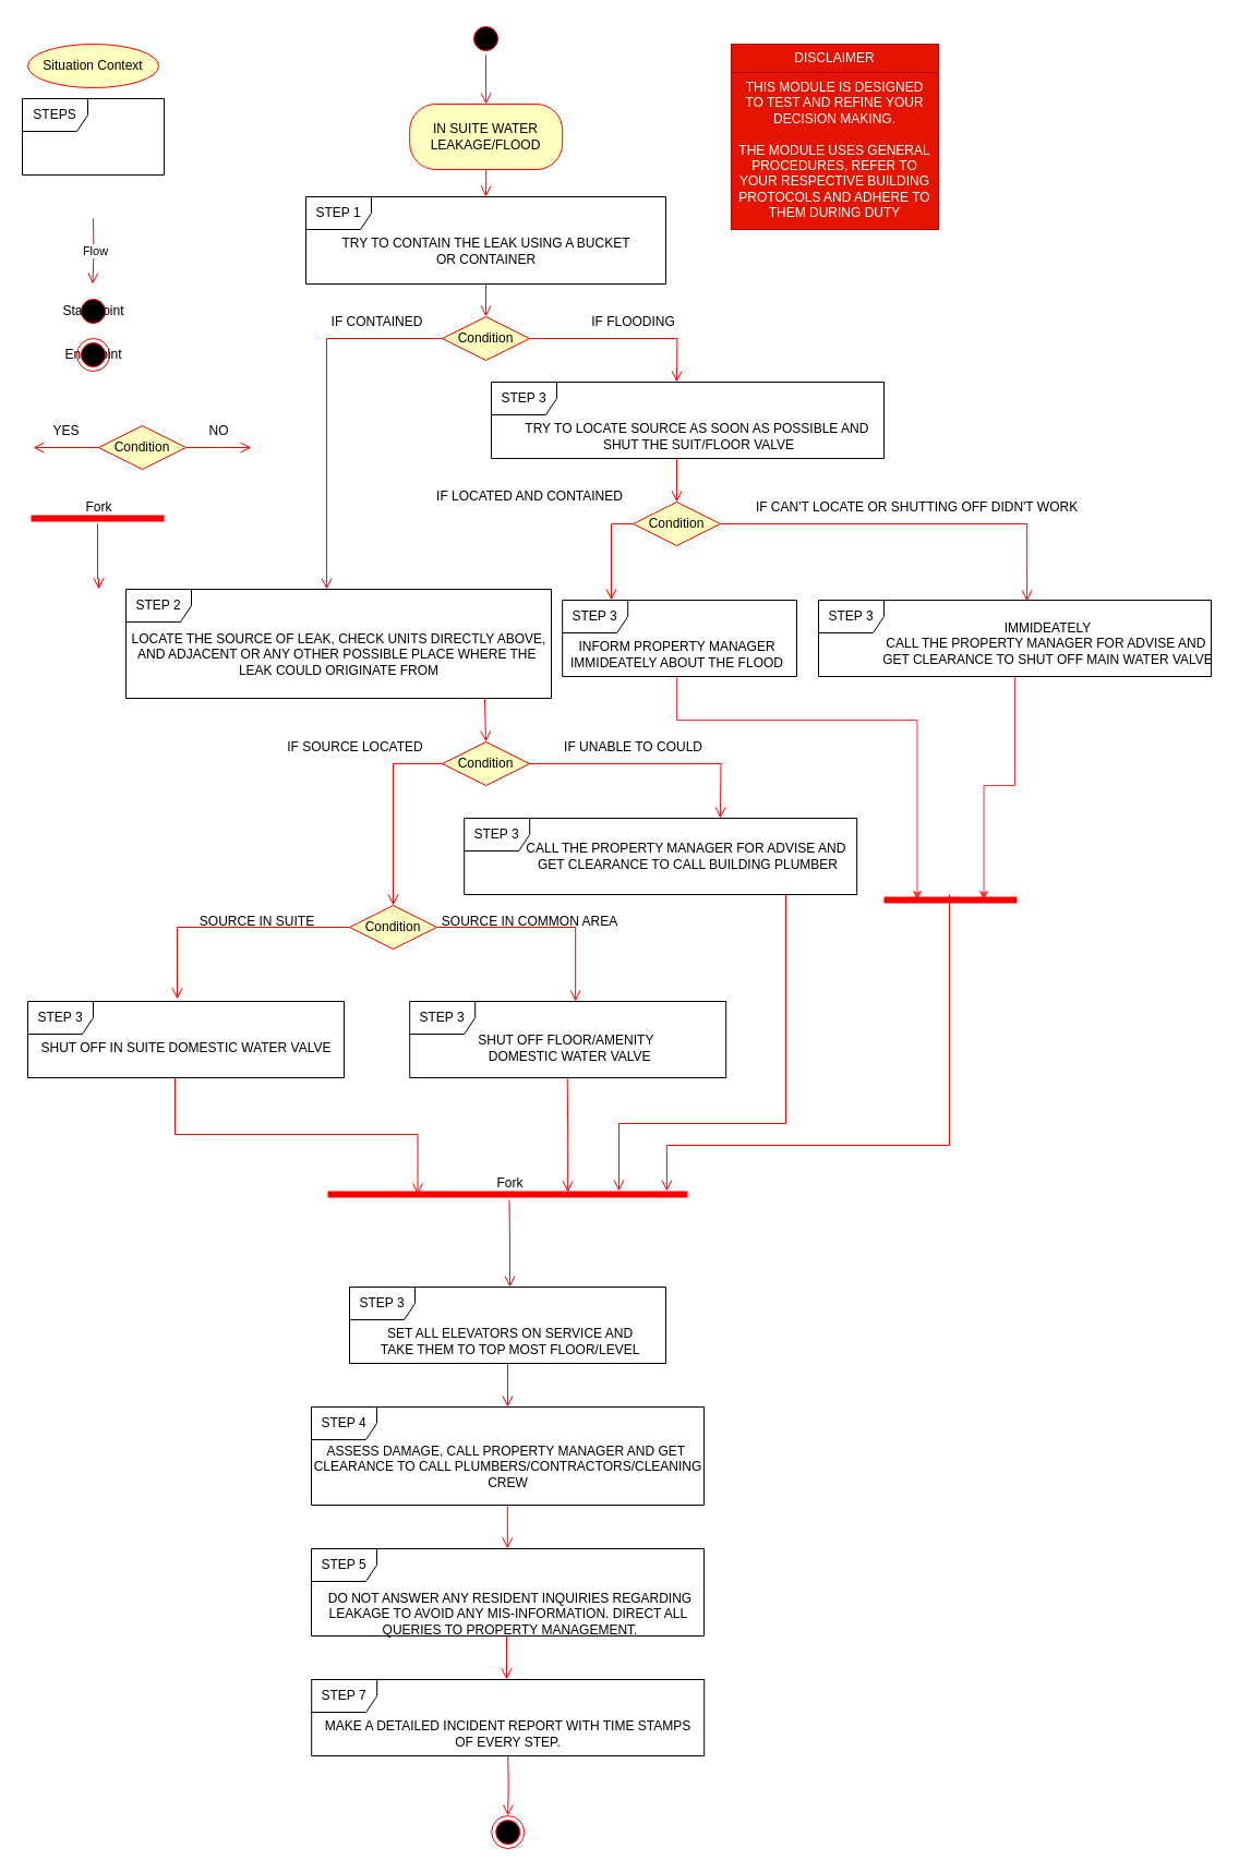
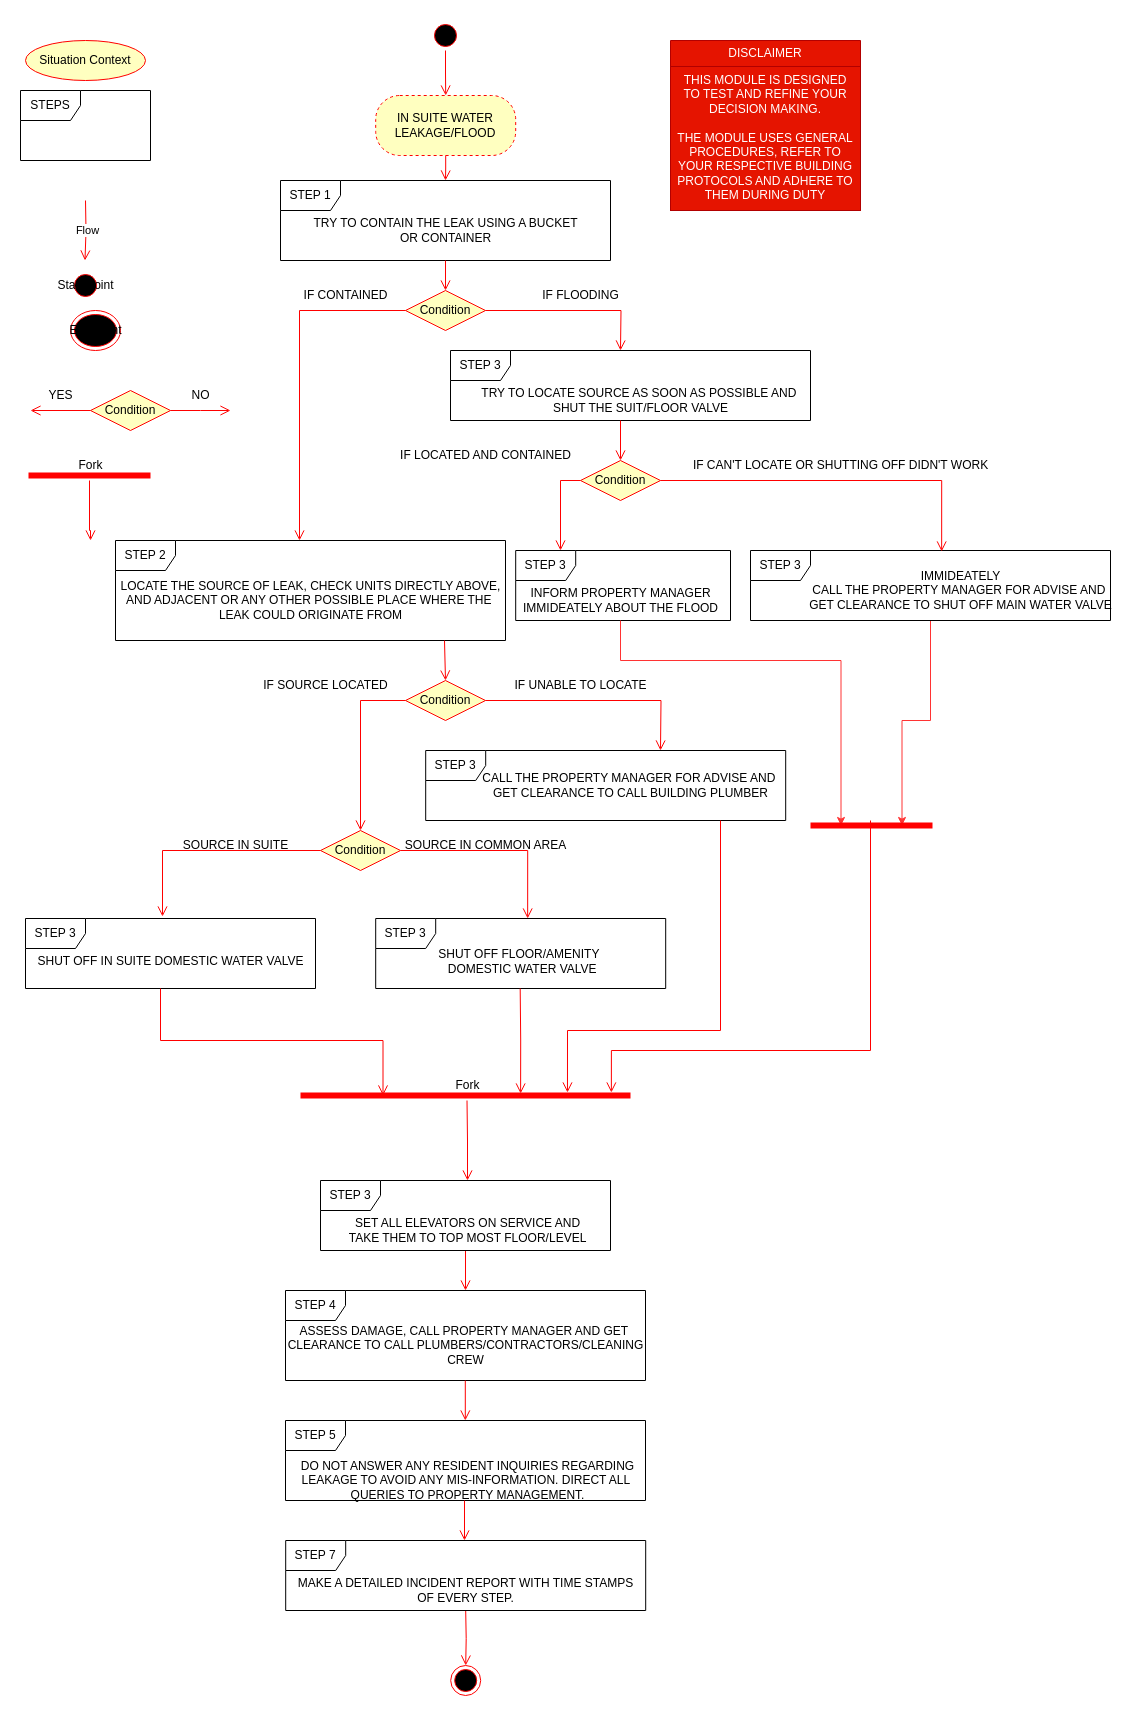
- <mxCell id="4" value="IN SUITE WATER LEAKAGE/FLOOD" style="rounded=1;whiteSpace=wrap;html=1;arcSize=40;fontColor=#000000;fillColor=#ffffc0;strokeColor=#ff0000;" vertex="1" parent="1"><mxGeometry x="375.2" y="95" width="140" height="60" as="geometry" /></mxCell>
+ <mxCell id="4" value="IN SUITE WATER LEAKAGE/FLOOD" style="rounded=1;whiteSpace=wrap;html=1;arcSize=40;fontColor=#000000;fillColor=#ffffc0;strokeColor=#ff0000;dashed=1;" vertex="1" parent="1"><mxGeometry x="375.2" y="95" width="140" height="60" as="geometry" /></mxCell>
- <mxCell id="10" value="End Point" style="ellipse;html=1;shape=endState;fillColor=#000000;strokeColor=#ff0000;" vertex="1" parent="1"><mxGeometry x="70" y="310" width="30" height="30" as="geometry" /></mxCell>
+ <mxCell id="10" value="End Point" style="ellipse;html=1;shape=endState;fillColor=#000000;strokeColor=#ff0000;" vertex="1" parent="1"><mxGeometry x="70" y="310" width="50" height="40" as="geometry" /></mxCell>
- <mxCell id="45" value="IF UNABLE TO COULD" style="text;html=1;align=center;verticalAlign=middle;resizable=0;points=[];autosize=1;strokeColor=none;fillColor=none;" vertex="1" parent="1"><mxGeometry x="500" y="670" width="160" height="30" as="geometry" /></mxCell>
+ <mxCell id="45" value="IF UNABLE TO LOCATE" style="text;html=1;align=center;verticalAlign=middle;resizable=0;points=[];autosize=1;strokeColor=none;fillColor=none;" vertex="1" parent="1"><mxGeometry x="500" y="670" width="160" height="30" as="geometry" /></mxCell>
